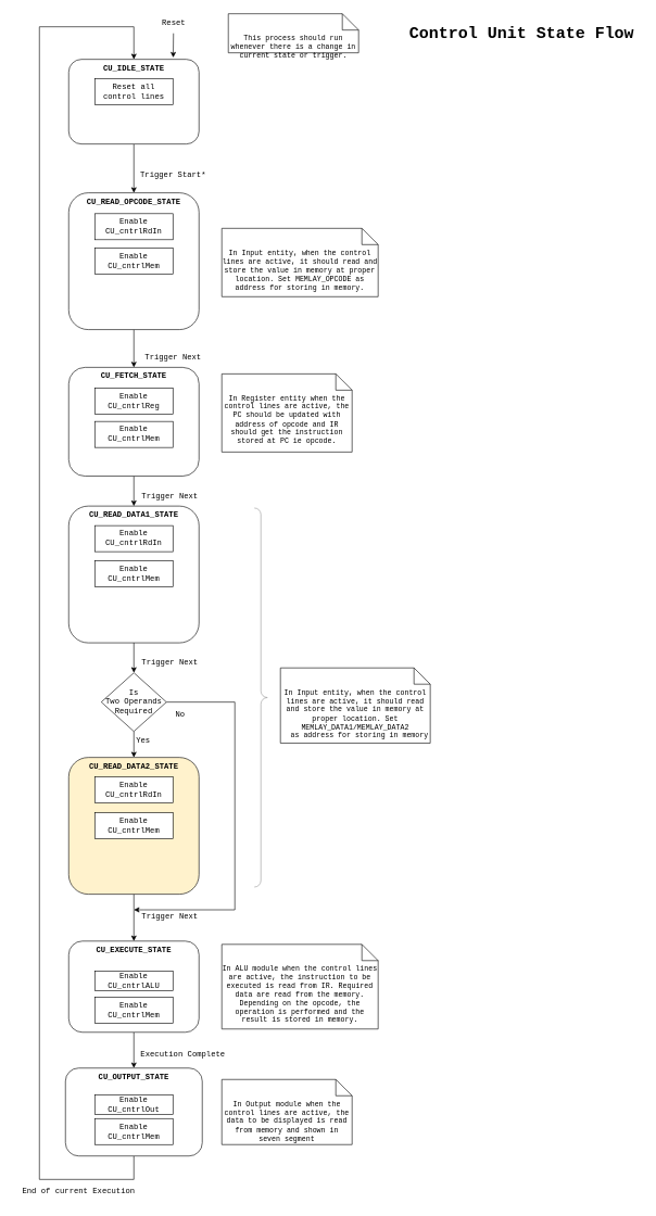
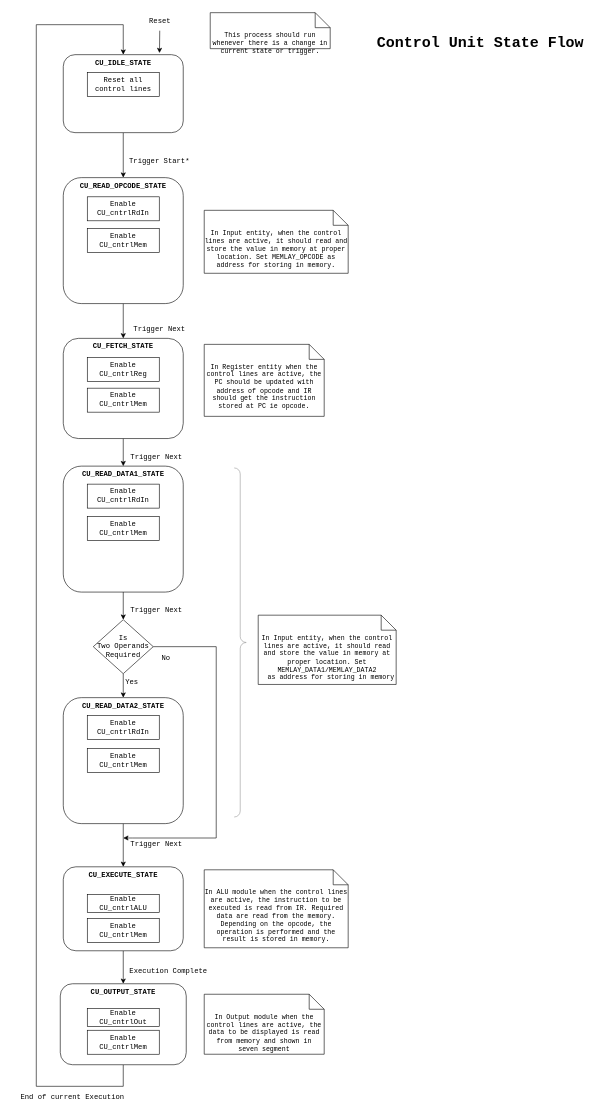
- <mxCell id="44" value="&lt;b&gt;Control Unit State Flow&lt;/b&gt;" style="text;html=1;align=center;verticalAlign=middle;resizable=0;points=[];autosize=1;strokeColor=none;fillColor=none;fontSize=25;fontFamily=Courier New;" parent="1" vertex="1"><mxGeometry x="615" y="30" width="370" height="40" as="geometry" /></mxCell>
+ <mxCell id="44" value="&lt;b&gt;Control Unit State Flow&lt;/b&gt;" style="text;html=1;align=center;verticalAlign=middle;resizable=0;points=[];autosize=1;strokeColor=none;fillColor=none;fontSize=25;fontFamily=Courier New;" parent="1" vertex="1"><mxGeometry x="615" y="50" width="370" height="40" as="geometry" /></mxCell>
- <mxCell id="28" value="CU_READ_DATA2_STATE" style="rounded=1;whiteSpace=wrap;html=1;fontSize=12;glass=0;strokeWidth=1;shadow=0;verticalAlign=top;fontStyle=1;fontFamily=Courier New;fillColor=#fff2cc;" parent="1" vertex="1"><mxGeometry x="105" y="1162" width="200" height="210" as="geometry" /></mxCell>
+ <mxCell id="28" value="CU_READ_DATA2_STATE" style="rounded=1;whiteSpace=wrap;html=1;fontSize=12;glass=0;strokeWidth=1;shadow=0;verticalAlign=top;fontStyle=1;fontFamily=Courier New;" parent="1" vertex="1"><mxGeometry x="105" y="1162" width="200" height="210" as="geometry" /></mxCell>
